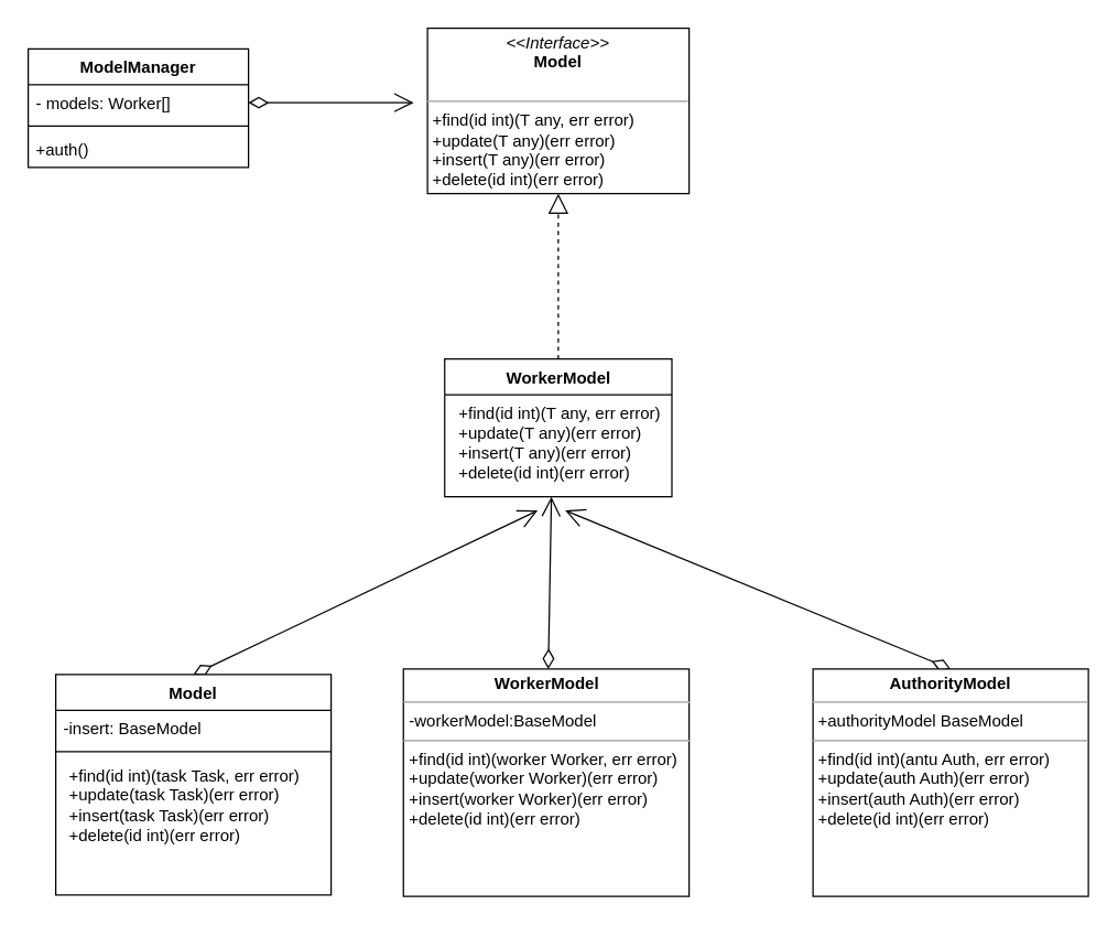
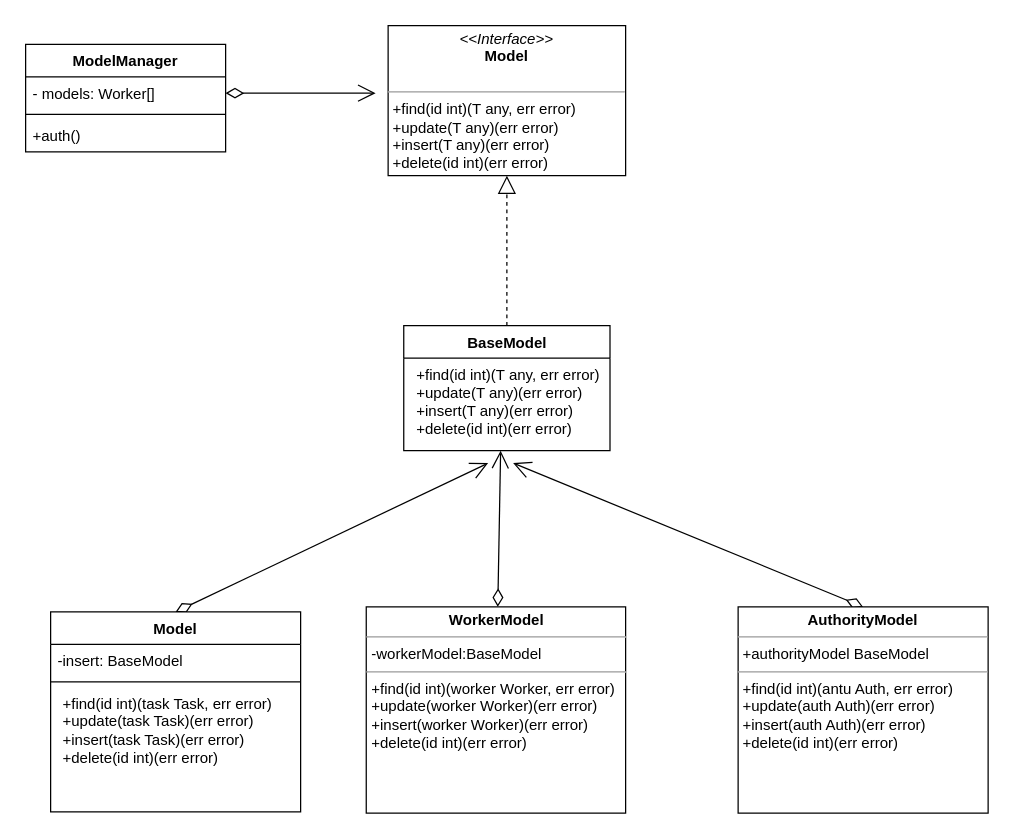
- <mxCell id="4" value="WorkerModel" style="swimlane;fontStyle=1;align=center;verticalAlign=top;childLayout=stackLayout;horizontal=1;startSize=26;horizontalStack=0;resizeParent=1;resizeParentMax=0;resizeLast=0;collapsible=1;marginBottom=0;whiteSpace=wrap;html=1;" vertex="1" parent="1"><mxGeometry x="322.5" y="260" width="165" height="100" as="geometry" /></mxCell>
+ <mxCell id="4" value="BaseModel" style="swimlane;fontStyle=1;align=center;verticalAlign=top;childLayout=stackLayout;horizontal=1;startSize=26;horizontalStack=0;resizeParent=1;resizeParentMax=0;resizeLast=0;collapsible=1;marginBottom=0;whiteSpace=wrap;html=1;" vertex="1" parent="1"><mxGeometry x="322.5" y="260" width="165" height="100" as="geometry" /></mxCell>
